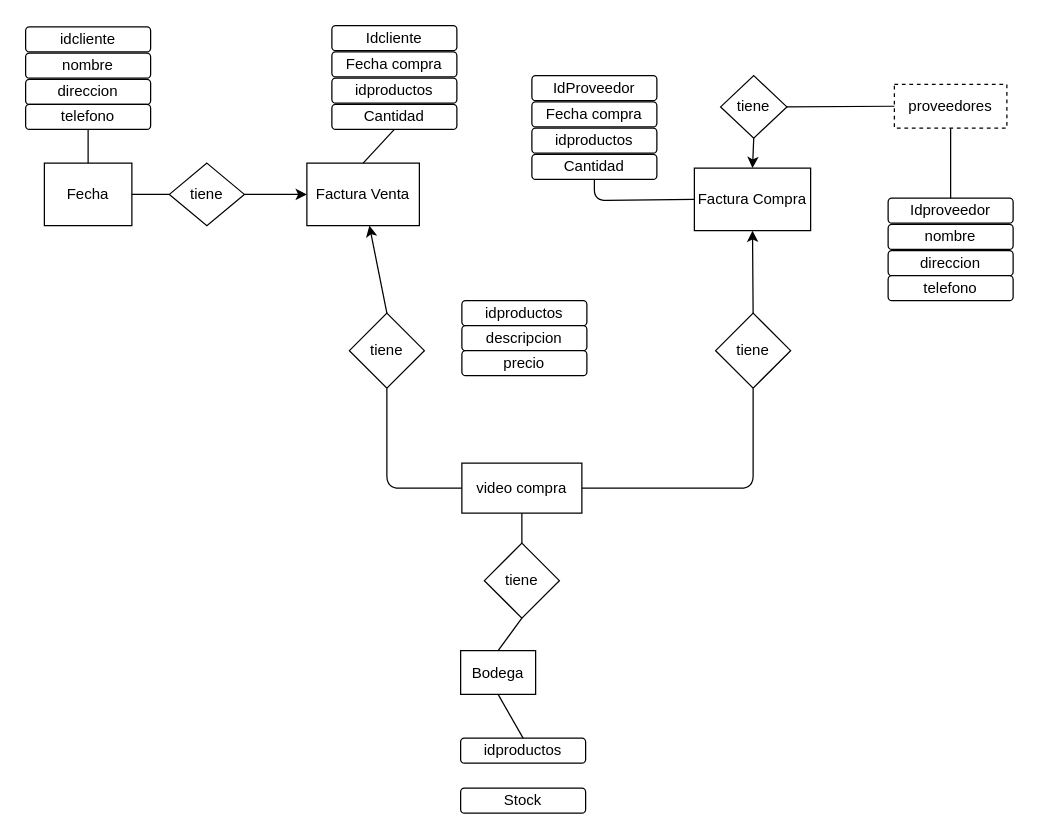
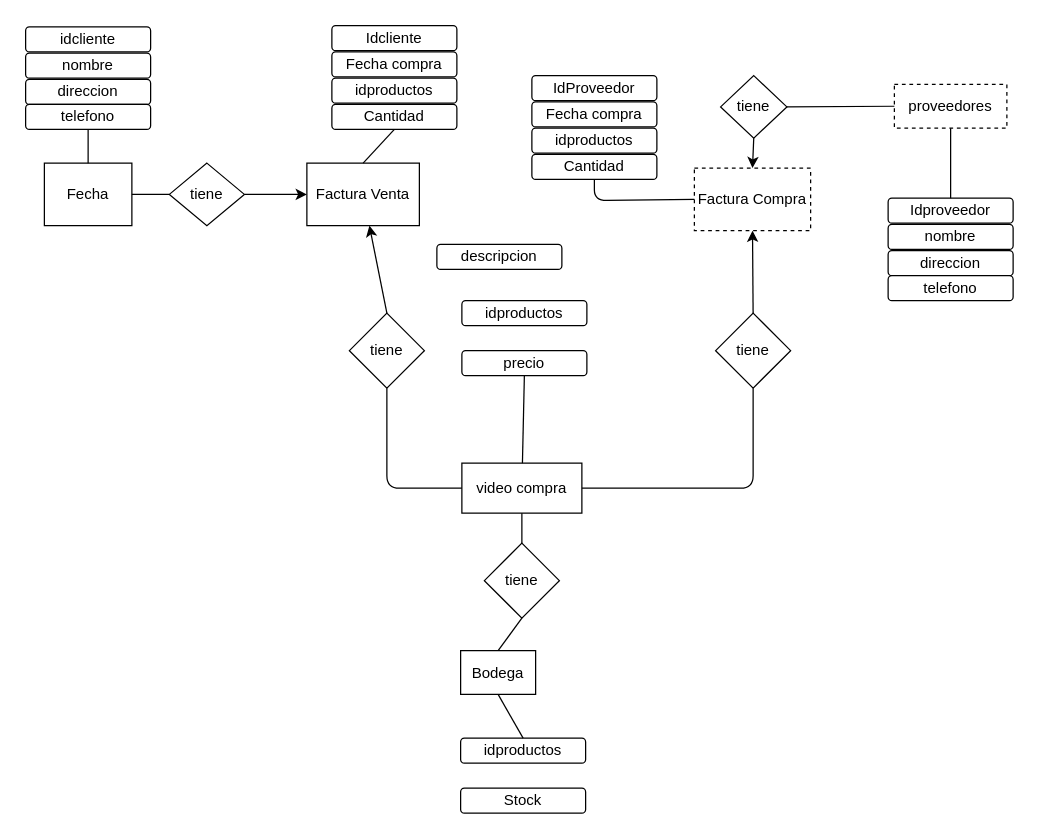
- <mxCell id="7" value="Factura Compra" style="rounded=0;whiteSpace=wrap;html=1;" parent="1" vertex="1"><mxGeometry x="555" y="134" width="93" height="50" as="geometry" /></mxCell>
+ <mxCell id="7" value="Factura Compra" style="rounded=0;whiteSpace=wrap;html=1;dashed=1;" parent="1" vertex="1"><mxGeometry x="555" y="134" width="93" height="50" as="geometry" /></mxCell>
- <mxCell id="30" value="descripcion" style="rounded=1;whiteSpace=wrap;html=1;" vertex="1" parent="1"><mxGeometry x="369" y="260" width="100" height="20" as="geometry" /></mxCell>
+ <mxCell id="30" value="descripcion" style="rounded=1;whiteSpace=wrap;html=1;" vertex="1" parent="1"><mxGeometry x="349" y="195" width="100" height="20" as="geometry" /></mxCell>
+ <mxCell id="32" value="" style="endArrow=none;html=1;exitX=0.5;exitY=1;exitDx=0;exitDy=0;" edge="1" parent="1" source="31" target="2"><mxGeometry width="50" height="50" relative="1" as="geometry"><mxPoint x="419" y="320" as="sourcePoint" /><mxPoint x="445" y="380" as="targetPoint" /></mxGeometry></mxCell>
